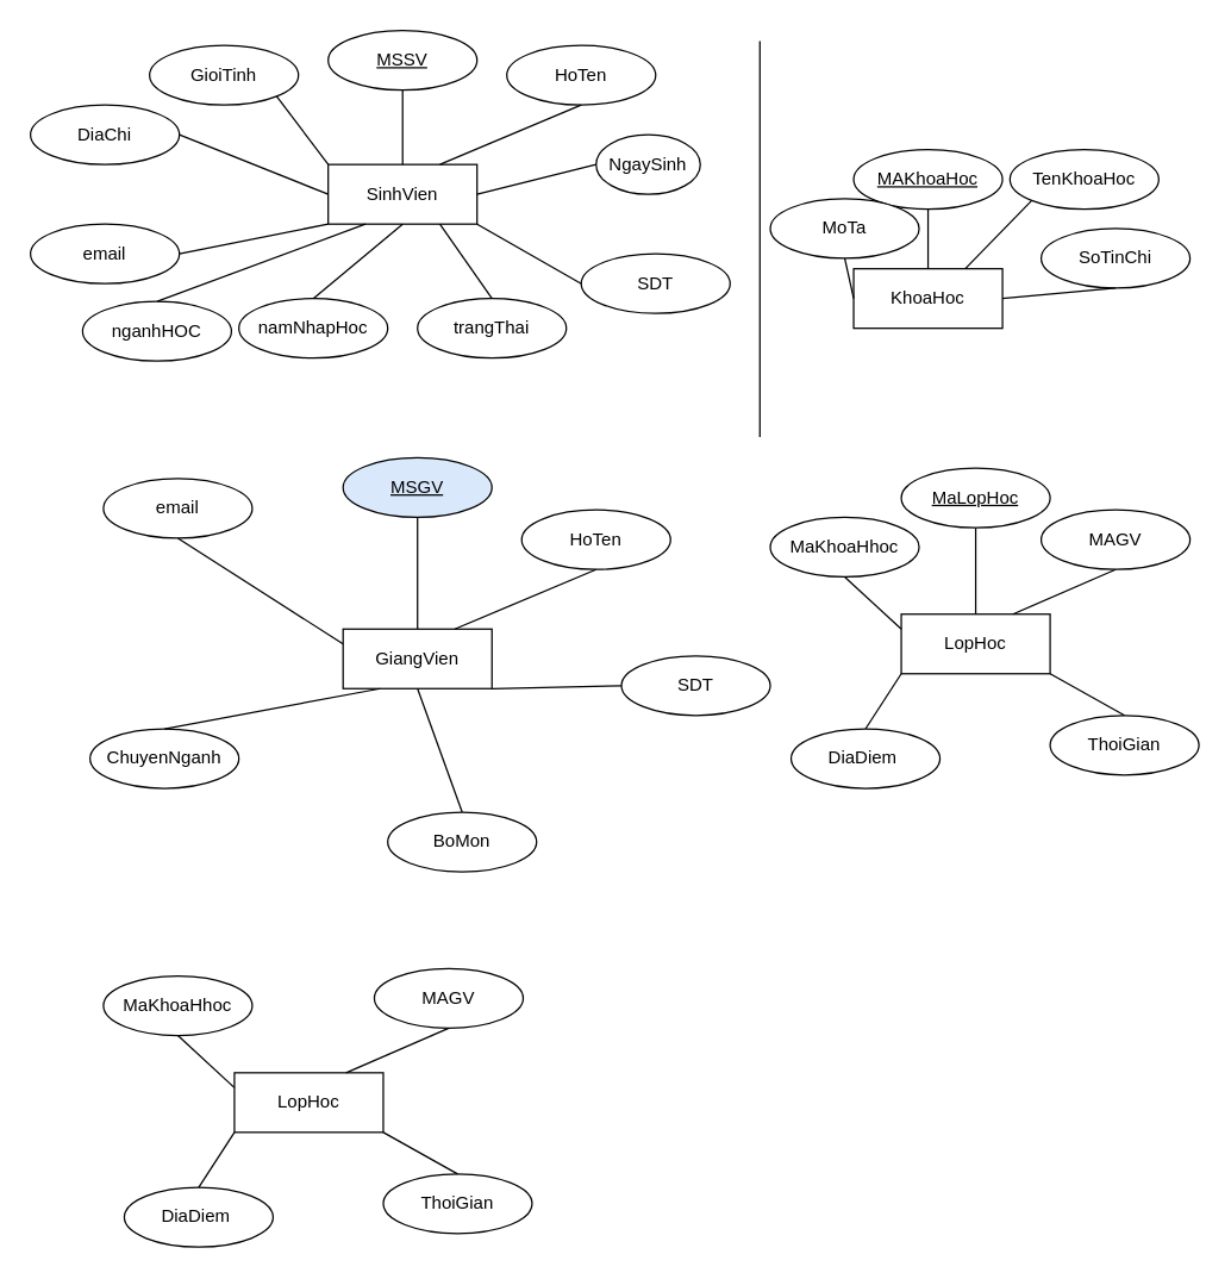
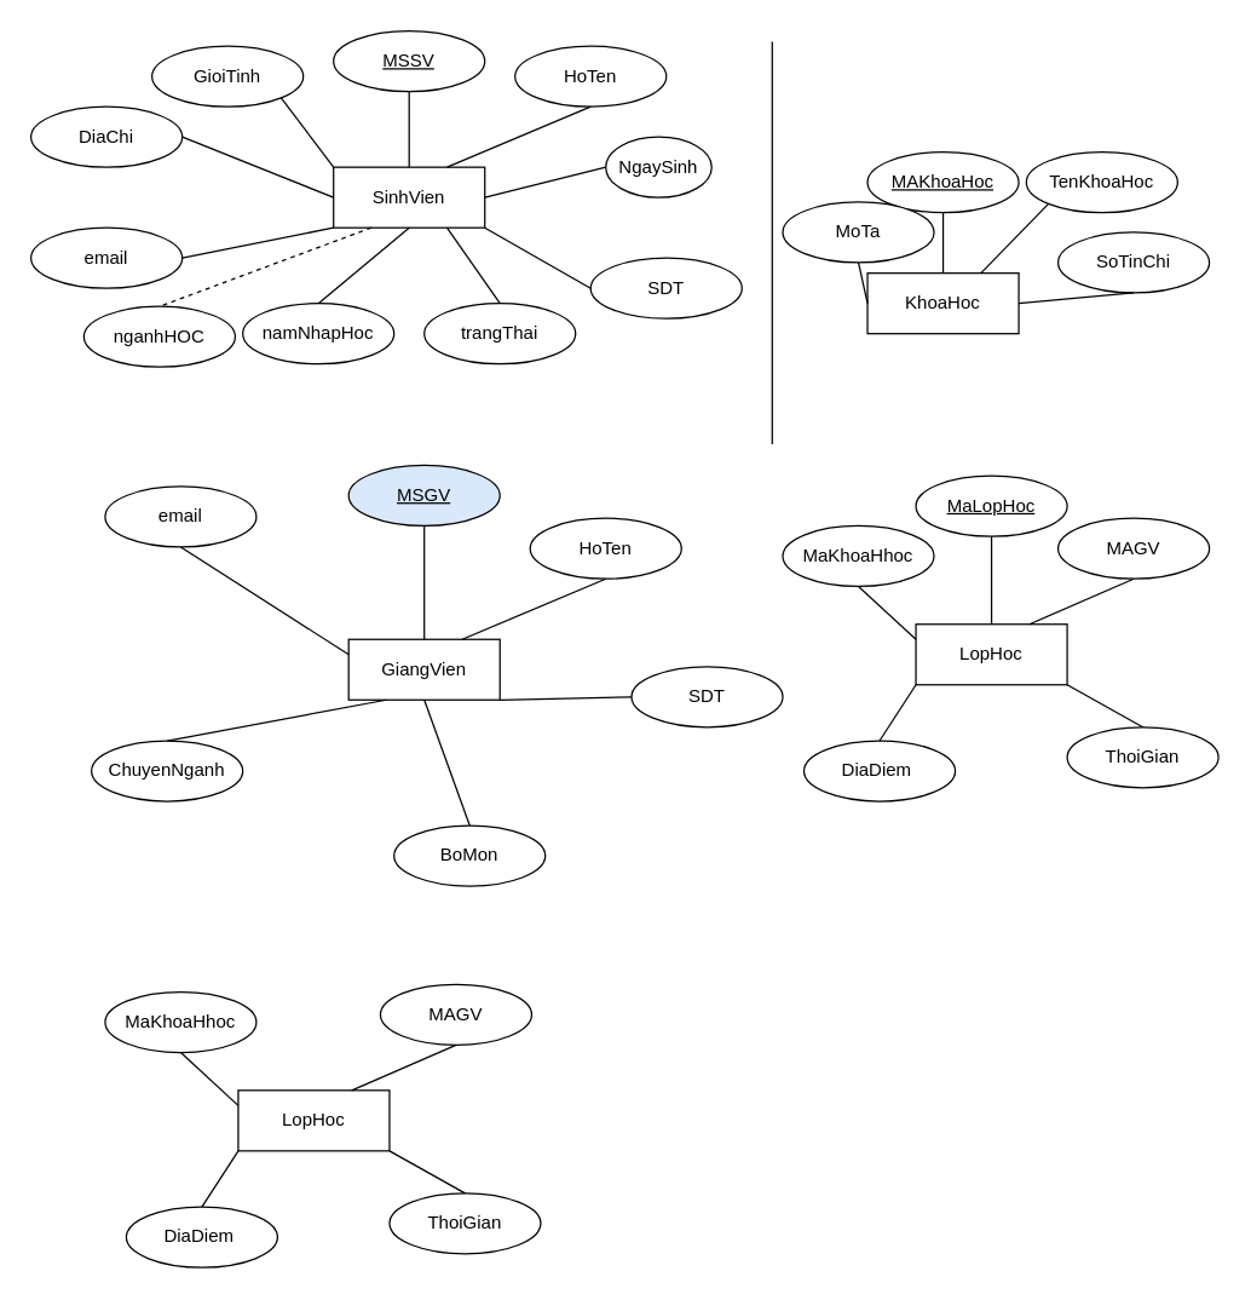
- <mxCell id="18" value="" style="endArrow=none;html=1;rounded=0;exitX=0.25;exitY=1;exitDx=0;exitDy=0;entryX=0.5;entryY=0;entryDx=0;entryDy=0;labelBackgroundColor=none;fontColor=default;" edge="1" parent="1" source="2" target="17"><mxGeometry relative="1" as="geometry"><mxPoint x="230" y="160" as="sourcePoint" /><mxPoint x="140" y="210" as="targetPoint" /></mxGeometry></mxCell>
+ <mxCell id="18" value="" style="endArrow=none;html=1;rounded=0;exitX=0.25;exitY=1;exitDx=0;exitDy=0;entryX=0.5;entryY=0;entryDx=0;entryDy=0;labelBackgroundColor=none;fontColor=default;dashed=1;" edge="1" parent="1" source="2" target="17"><mxGeometry relative="1" as="geometry"><mxPoint x="230" y="160" as="sourcePoint" /><mxPoint x="140" y="210" as="targetPoint" /></mxGeometry></mxCell>
